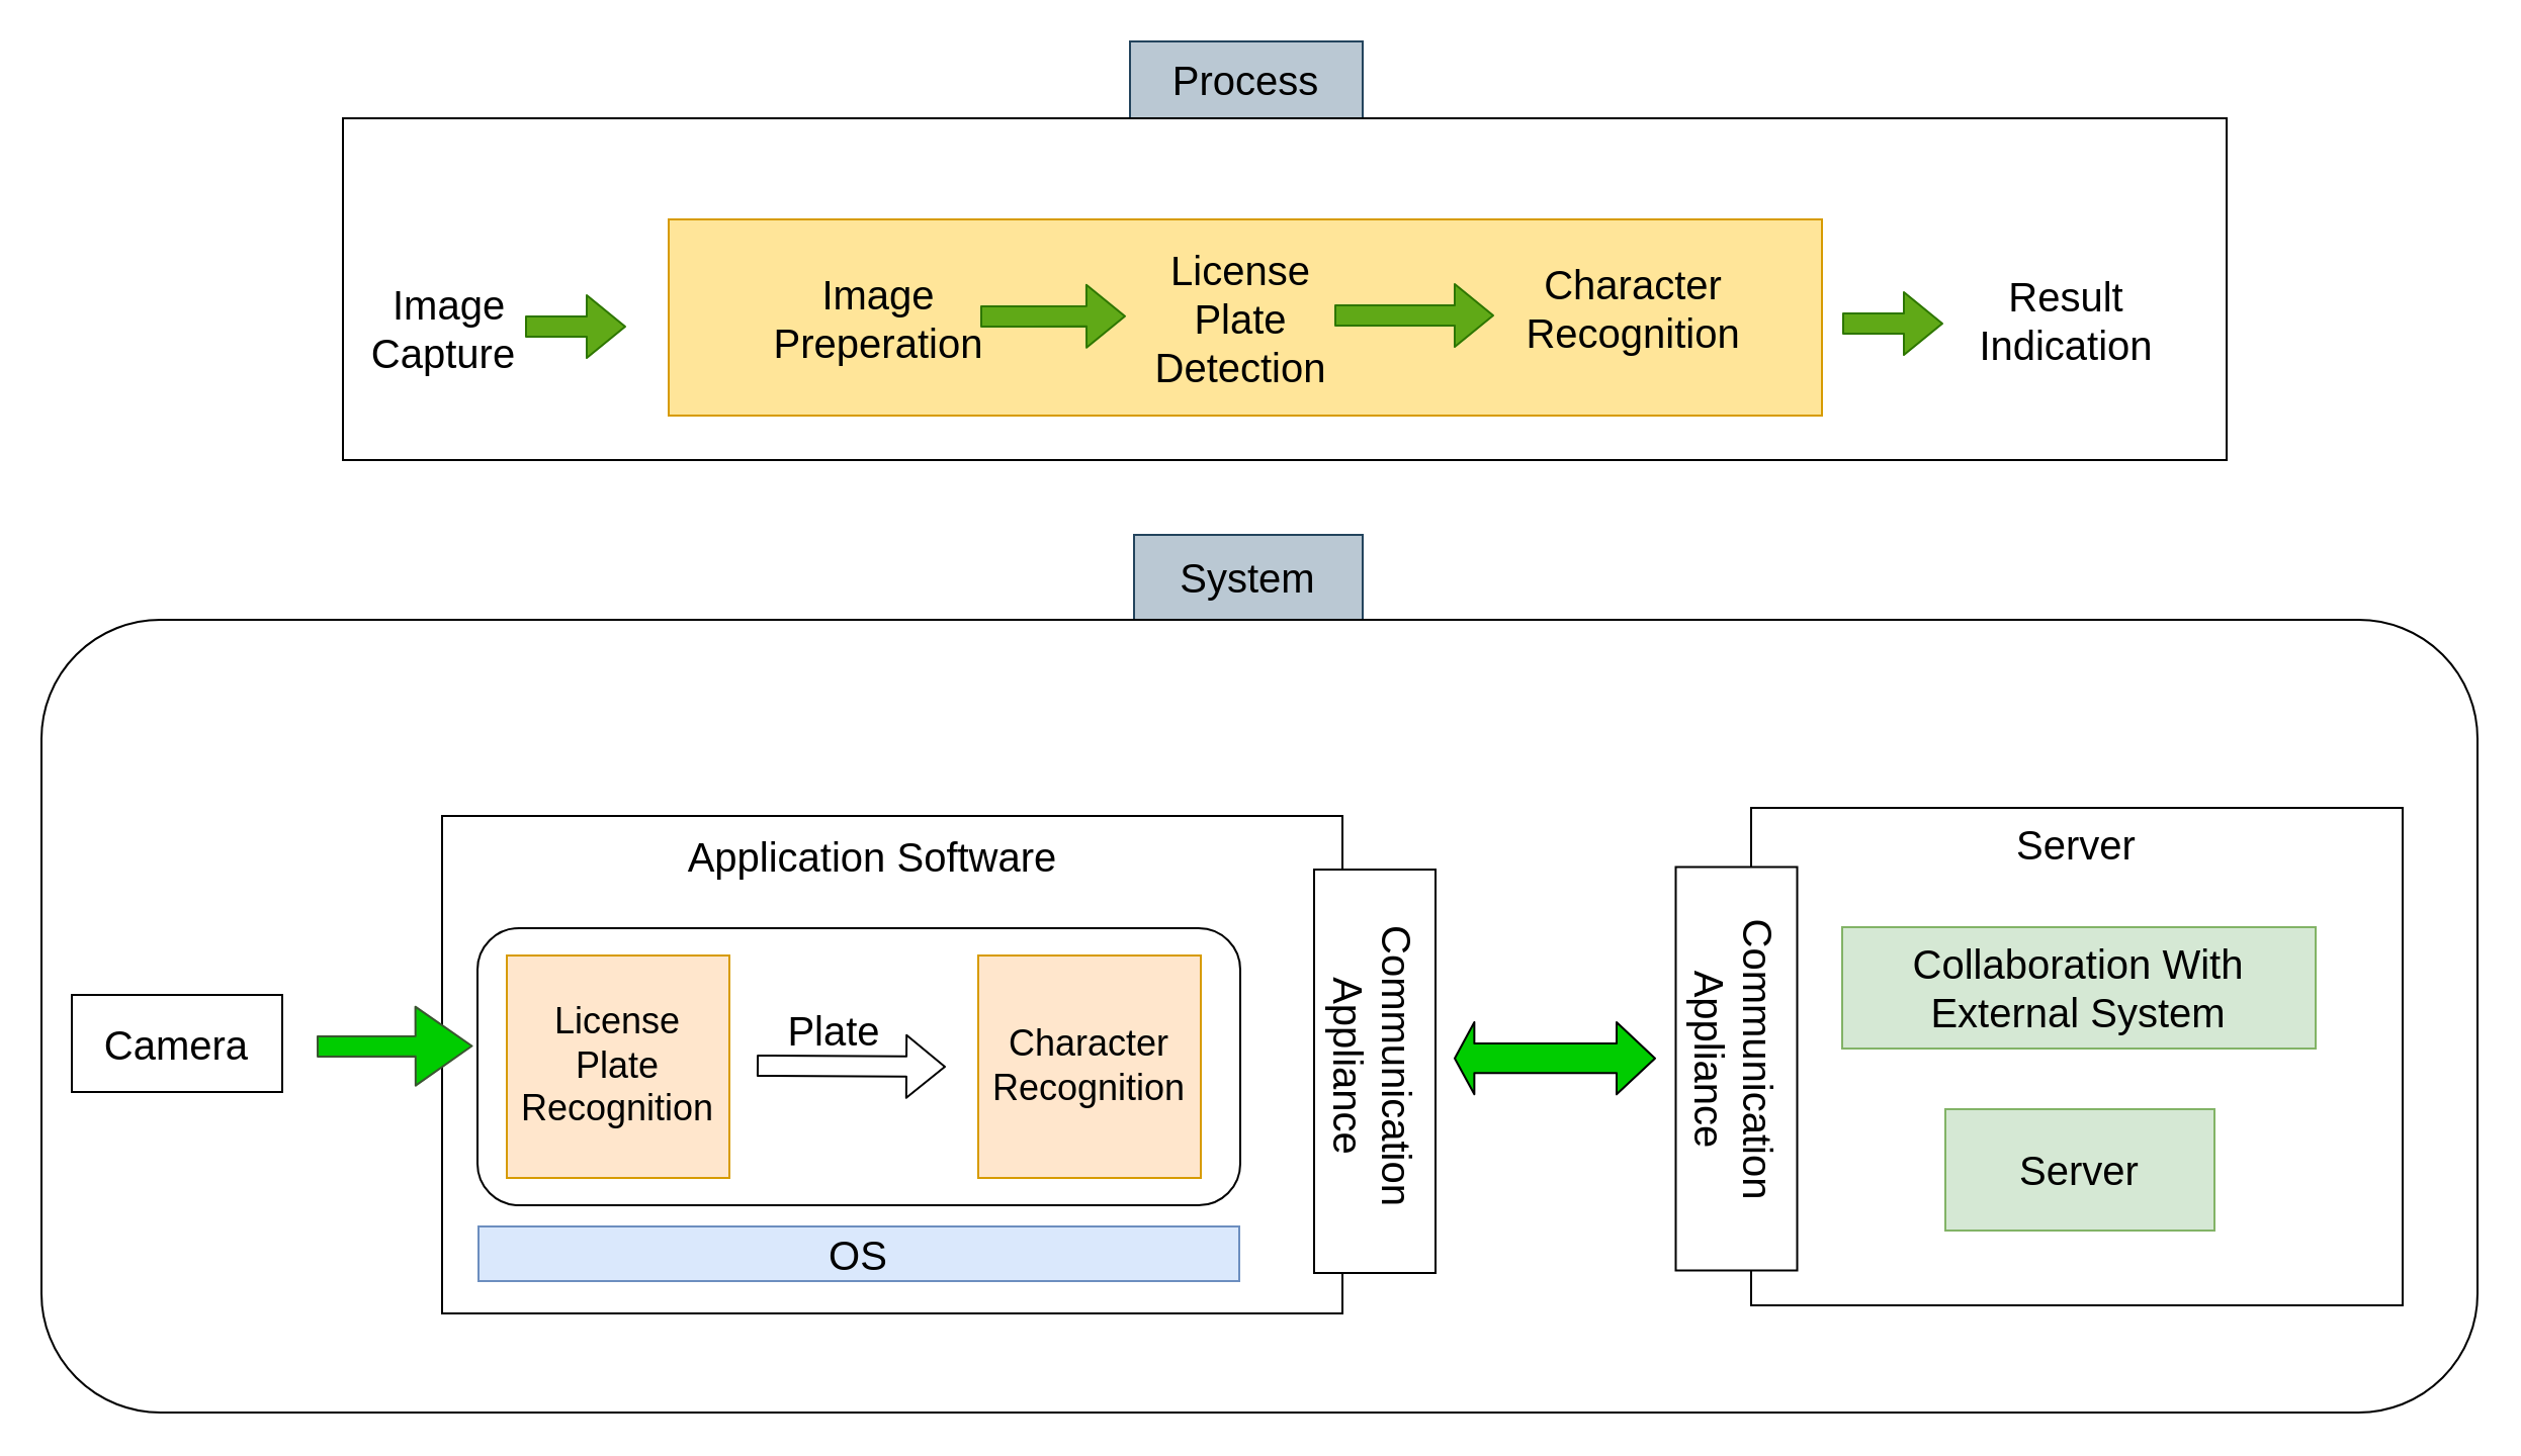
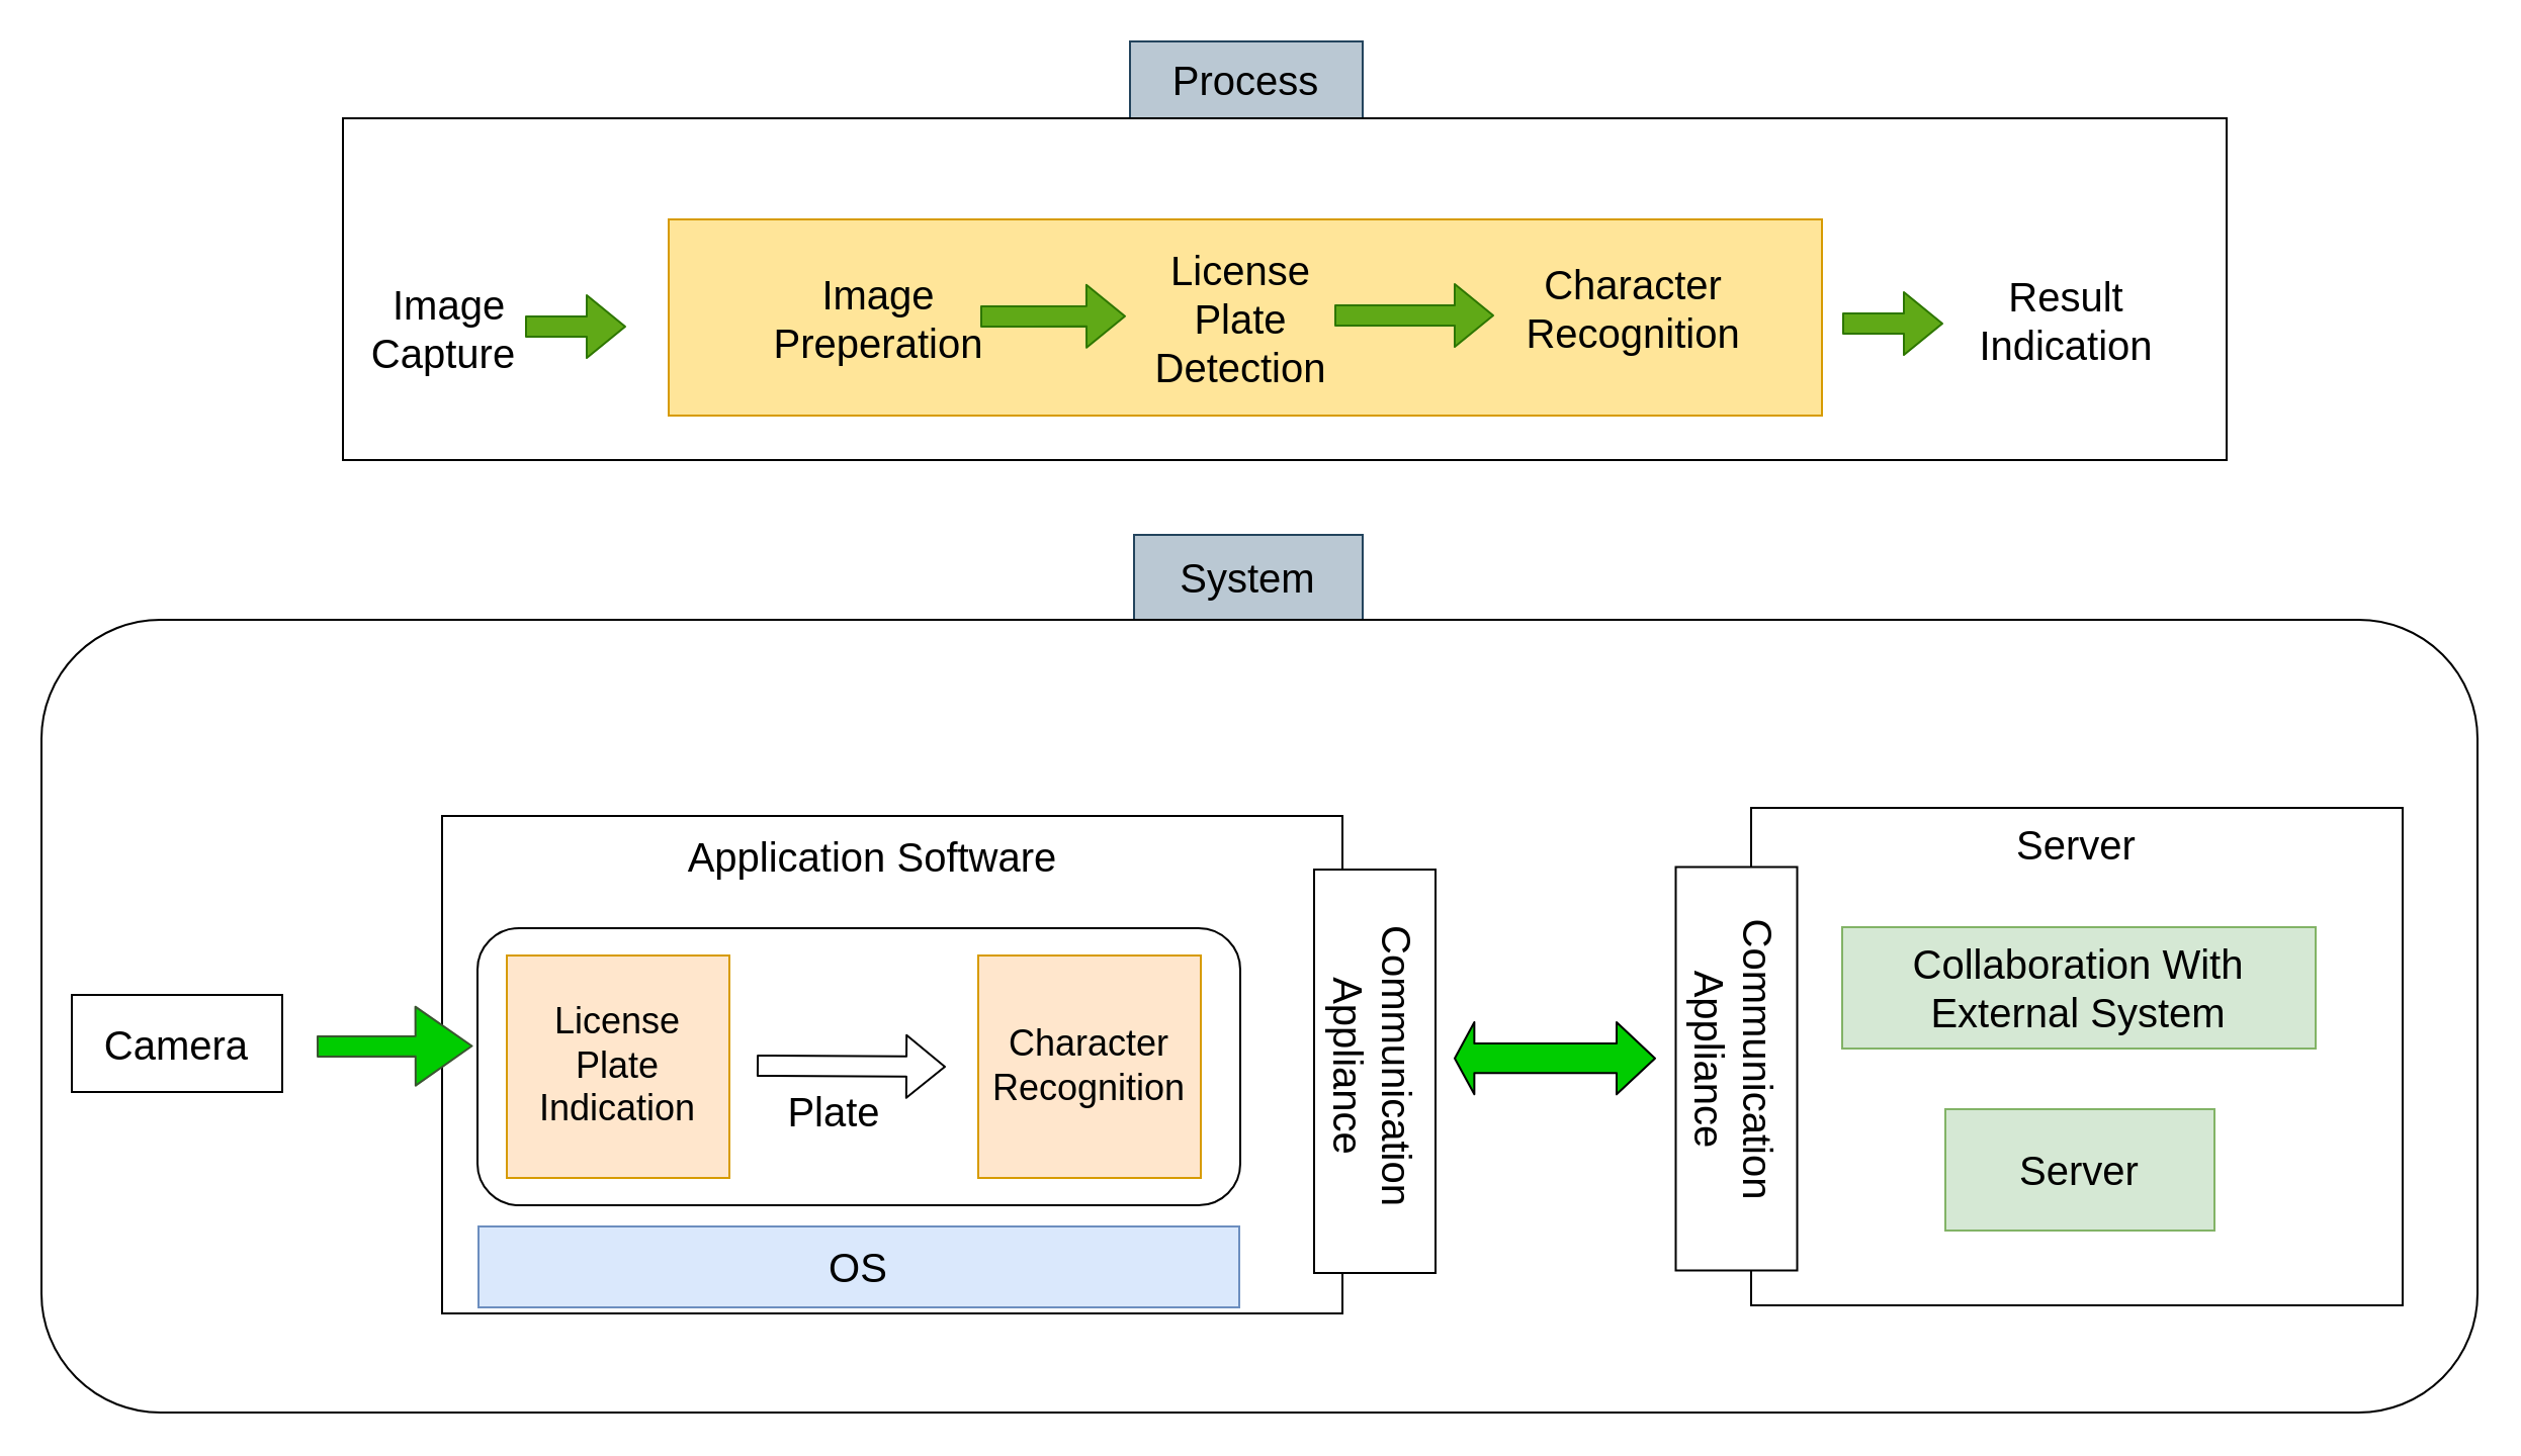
- <mxCell id="13" value="&lt;font style=&quot;font-size: 20px&quot;&gt;Plate&lt;/font&gt;" style="text;html=1;strokeColor=none;fillColor=none;align=center;verticalAlign=middle;whiteSpace=wrap;rounded=0;" parent="1" vertex="1"><mxGeometry x="392" y="499" width="40" height="20" as="geometry" /></mxCell>
+ <mxCell id="13" value="&lt;font style=&quot;font-size: 20px&quot;&gt;Plate&lt;/font&gt;" style="text;html=1;strokeColor=none;fillColor=none;align=center;verticalAlign=middle;whiteSpace=wrap;rounded=0;" parent="1" vertex="1"><mxGeometry x="392" y="539" width="40" height="20" as="geometry" /></mxCell>
- <mxCell id="9" value="&lt;font style=&quot;font-size: 18px&quot;&gt;License Plate&lt;br&gt;Recognition&lt;/font&gt;" style="whiteSpace=wrap;html=1;aspect=fixed;fillColor=#ffe6cc;strokeColor=#d79b00;" parent="1" vertex="1"><mxGeometry x="250" y="472" width="110" height="110" as="geometry" /></mxCell>
+ <mxCell id="9" value="&lt;font style=&quot;font-size: 18px&quot;&gt;License Plate&lt;br&gt;Indication&lt;/font&gt;" style="whiteSpace=wrap;html=1;aspect=fixed;fillColor=#ffe6cc;strokeColor=#d79b00;" parent="1" vertex="1"><mxGeometry x="250" y="472" width="110" height="110" as="geometry" /></mxCell>
- <mxCell id="10" value="&lt;font style=&quot;font-size: 20px&quot;&gt;OS&lt;/font&gt;" style="rounded=0;whiteSpace=wrap;html=1;fillColor=#dae8fc;strokeColor=#6c8ebf;" parent="1" vertex="1"><mxGeometry x="236" y="606" width="376" height="27" as="geometry" /></mxCell>
+ <mxCell id="10" value="&lt;font style=&quot;font-size: 20px&quot;&gt;OS&lt;/font&gt;" style="rounded=0;whiteSpace=wrap;html=1;fillColor=#dae8fc;strokeColor=#6c8ebf;" parent="1" vertex="1"><mxGeometry x="236" y="606" width="376" height="40" as="geometry" /></mxCell>
